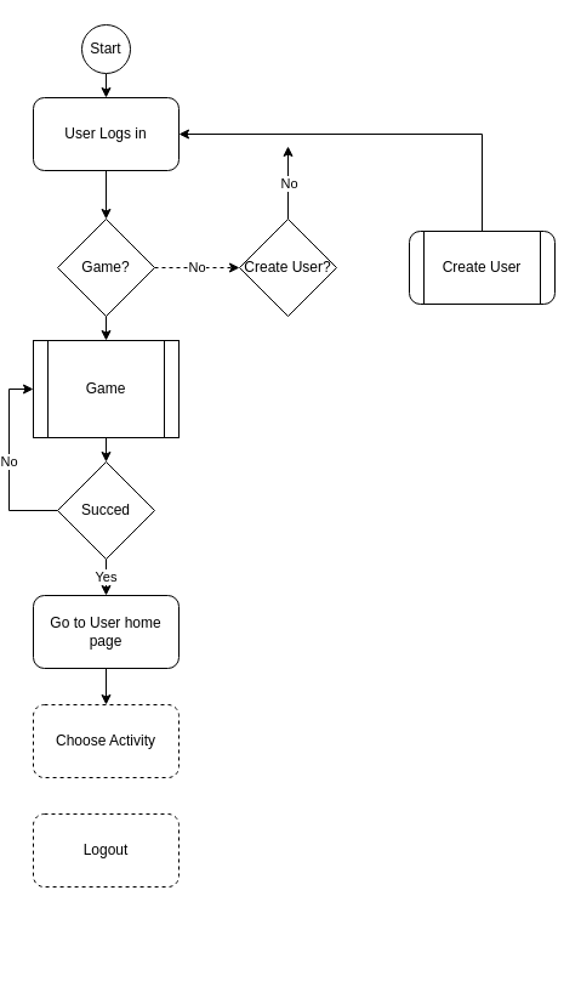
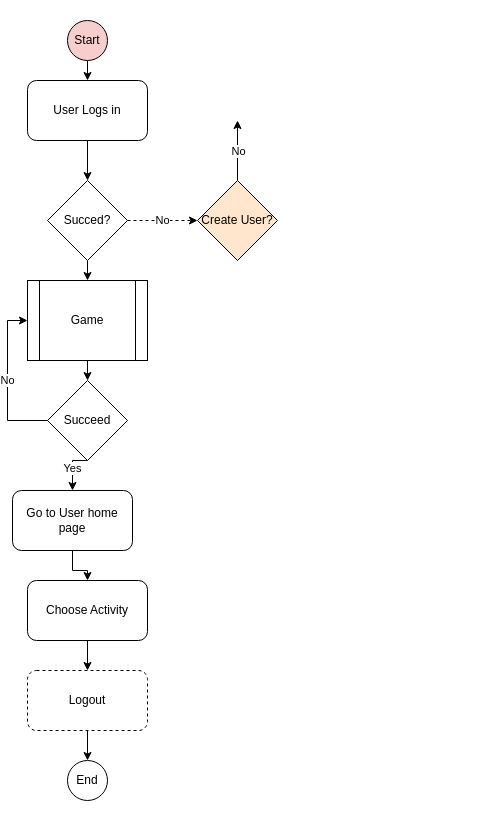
- <mxCell id="3" value="Start" style="ellipse;whiteSpace=wrap;html=1;aspect=fixed;" vertex="1" parent="1"><mxGeometry x="60" y="20" width="40" height="40" as="geometry" /></mxCell>
+ <mxCell id="3" value="Start" style="ellipse;whiteSpace=wrap;html=1;aspect=fixed;fillColor=#f8cecc;" vertex="1" parent="1"><mxGeometry x="60" y="20" width="40" height="40" as="geometry" /></mxCell>
- <mxCell id="14" style="edgeStyle=orthogonalEdgeStyle;rounded=0;orthogonalLoop=1;jettySize=auto;html=1;exitX=0.5;exitY=0;exitDx=0;exitDy=0;entryX=1;entryY=0.5;entryDx=0;entryDy=0;" edge="1" parent="1" source="15" target="6"><mxGeometry relative="1" as="geometry"><mxPoint x="230" y="120" as="targetPoint" /></mxGeometry></mxCell>
- <mxCell id="9" value="Game?" style="rhombus;whiteSpace=wrap;html=1;" vertex="1" parent="1"><mxGeometry x="40" y="180" width="80" height="80" as="geometry" /></mxCell>
+ <mxCell id="9" value="Succed?" style="rhombus;whiteSpace=wrap;html=1;" vertex="1" parent="1"><mxGeometry x="40" y="180" width="80" height="80" as="geometry" /></mxCell>
- <mxCell id="11" value="Create User?" style="rhombus;whiteSpace=wrap;html=1;" vertex="1" parent="1"><mxGeometry x="190" y="180" width="80" height="80" as="geometry" /></mxCell>
+ <mxCell id="11" value="Create User?" style="rhombus;whiteSpace=wrap;html=1;fillColor=#ffe6cc;" vertex="1" parent="1"><mxGeometry x="190" y="180" width="80" height="80" as="geometry" /></mxCell>
- <mxCell id="15" value="Create User" style="rounded=1;whiteSpace=wrap;html=1;shape=process;backgroundOutline=1;" vertex="1" parent="1"><mxGeometry x="330" y="190" width="120" height="60" as="geometry" /></mxCell>
- <mxCell id="24" value="Succed" style="rhombus;whiteSpace=wrap;html=1;" vertex="1" parent="1"><mxGeometry x="40" y="380" width="80" height="80" as="geometry" /></mxCell>
+ <mxCell id="24" value="Succeed" style="rhombus;whiteSpace=wrap;html=1;" vertex="1" parent="1"><mxGeometry x="40" y="380" width="80" height="80" as="geometry" /></mxCell>
- <mxCell id="13" value="Go to User home page" style="rounded=1;whiteSpace=wrap;html=1;" vertex="1" parent="1"><mxGeometry x="20" y="490" width="120" height="60" as="geometry" /></mxCell>
+ <mxCell id="13" value="Go to User home page" style="rounded=1;whiteSpace=wrap;html=1;" vertex="1" parent="1"><mxGeometry x="5" y="490" width="120" height="60" as="geometry" /></mxCell>
- <mxCell id="17" value="Choose Activity" style="whiteSpace=wrap;html=1;rounded=1;dashed=1;" vertex="1" parent="1"><mxGeometry x="20" y="580" width="120" height="60" as="geometry" /></mxCell>
+ <mxCell id="17" value="Choose Activity" style="whiteSpace=wrap;html=1;rounded=1;" vertex="1" parent="1"><mxGeometry x="20" y="580" width="120" height="60" as="geometry" /></mxCell>
+ <mxCell id="16" value="" style="edgeStyle=orthogonalEdgeStyle;rounded=0;orthogonalLoop=1;jettySize=auto;html=1;" edge="1" parent="1" source="17" target="19"><mxGeometry relative="1" as="geometry" /></mxCell>
+ <mxCell id="18" style="edgeStyle=orthogonalEdgeStyle;rounded=0;orthogonalLoop=1;jettySize=auto;html=1;exitX=0.5;exitY=1;exitDx=0;exitDy=0;entryX=0.5;entryY=0;entryDx=0;entryDy=0;" edge="1" parent="1" source="19" target="4"><mxGeometry relative="1" as="geometry" /></mxCell>
+ <mxCell id="4" value="End" style="ellipse;whiteSpace=wrap;html=1;aspect=fixed;" vertex="1" parent="1"><mxGeometry x="60" y="760" width="40" height="40" as="geometry" /></mxCell>
